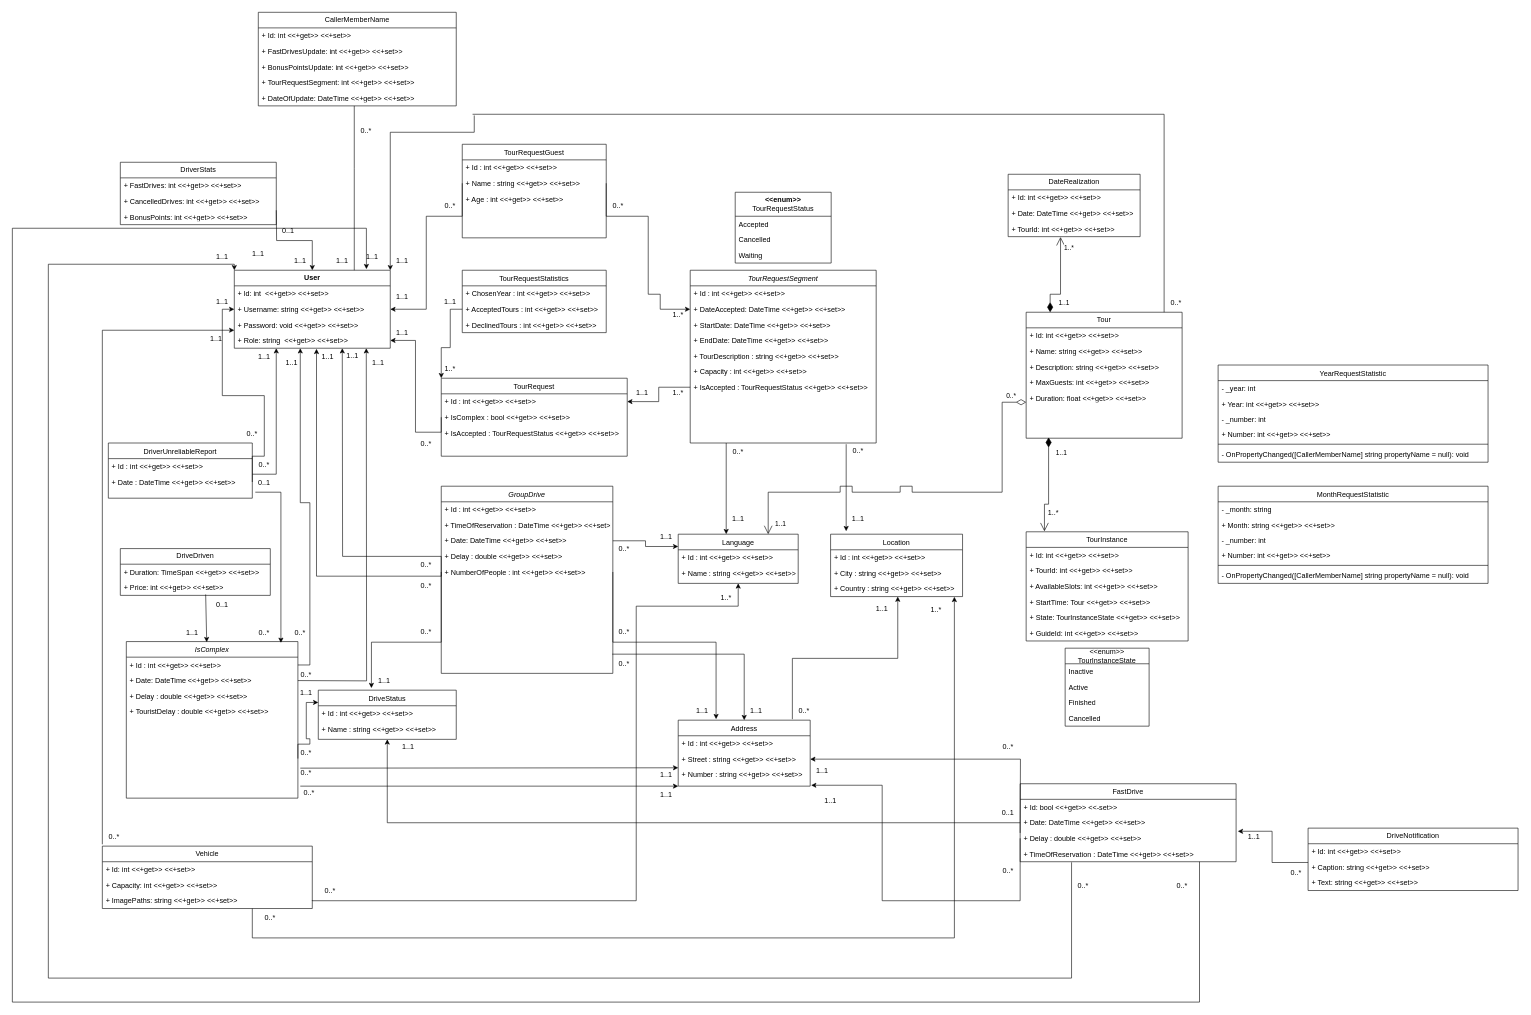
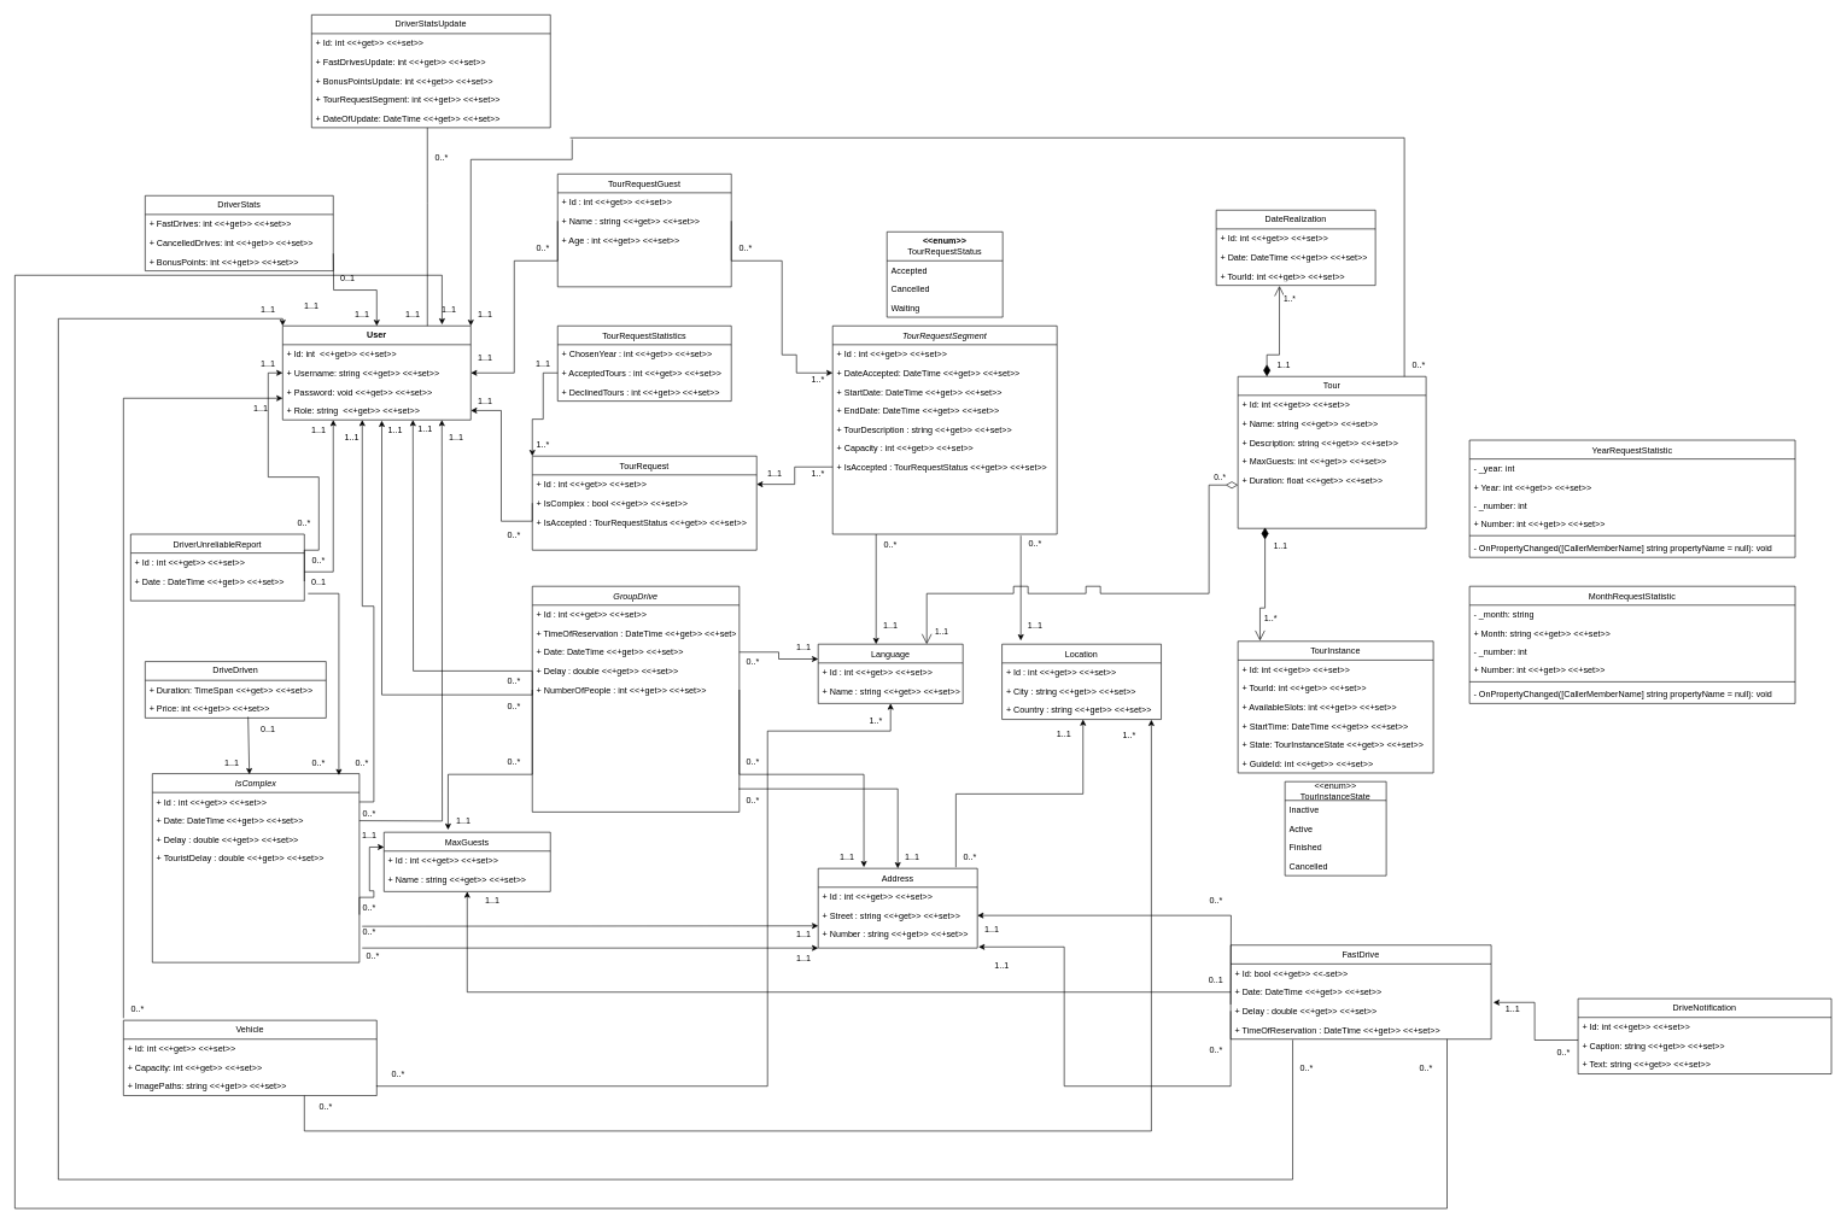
- <mxCell id="187" value="CallerMemberName" style="swimlane;fontStyle=0;childLayout=stackLayout;horizontal=1;startSize=26;fillColor=none;horizontalStack=0;resizeParent=1;resizeParentMax=0;resizeLast=0;collapsible=1;marginBottom=0;whiteSpace=wrap;html=1;" parent="1" vertex="1"><mxGeometry x="430" y="20" width="330" height="156" as="geometry" /></mxCell>
+ <mxCell id="187" value="DriverStatsUpdate" style="swimlane;fontStyle=0;childLayout=stackLayout;horizontal=1;startSize=26;fillColor=none;horizontalStack=0;resizeParent=1;resizeParentMax=0;resizeLast=0;collapsible=1;marginBottom=0;whiteSpace=wrap;html=1;" parent="1" vertex="1"><mxGeometry x="430" y="20" width="330" height="156" as="geometry" /></mxCell>
- <mxCell id="122" value="+ StartTime: Tour &amp;lt;&amp;lt;+get&amp;gt;&amp;gt; &amp;lt;&amp;lt;+set&amp;gt;&amp;gt;" style="text;strokeColor=none;fillColor=none;align=left;verticalAlign=top;spacingLeft=4;spacingRight=4;overflow=hidden;rotatable=0;points=[[0,0.5],[1,0.5]];portConstraint=eastwest;whiteSpace=wrap;html=1;" parent="118" vertex="1"><mxGeometry y="104" width="270" height="26" as="geometry" /></mxCell>
+ <mxCell id="122" value="+ StartTime: DateTime &amp;lt;&amp;lt;+get&amp;gt;&amp;gt; &amp;lt;&amp;lt;+set&amp;gt;&amp;gt;" style="text;strokeColor=none;fillColor=none;align=left;verticalAlign=top;spacingLeft=4;spacingRight=4;overflow=hidden;rotatable=0;points=[[0,0.5],[1,0.5]];portConstraint=eastwest;whiteSpace=wrap;html=1;" parent="118" vertex="1"><mxGeometry y="104" width="270" height="26" as="geometry" /></mxCell>
- <mxCell id="66" value="DriveStatus" style="swimlane;fontStyle=0;align=center;verticalAlign=top;childLayout=stackLayout;horizontal=1;startSize=26;horizontalStack=0;resizeParent=1;resizeLast=0;collapsible=1;marginBottom=0;rounded=0;shadow=0;strokeWidth=1;labelBackgroundColor=none;" parent="1" vertex="1"><mxGeometry x="530" y="1150" width="230" height="82" as="geometry"><mxRectangle x="550" y="140" width="160" height="26" as="alternateBounds" /></mxGeometry></mxCell>
+ <mxCell id="66" value="MaxGuests" style="swimlane;fontStyle=0;align=center;verticalAlign=top;childLayout=stackLayout;horizontal=1;startSize=26;horizontalStack=0;resizeParent=1;resizeLast=0;collapsible=1;marginBottom=0;rounded=0;shadow=0;strokeWidth=1;labelBackgroundColor=none;" parent="1" vertex="1"><mxGeometry x="530" y="1150" width="230" height="82" as="geometry"><mxRectangle x="550" y="140" width="160" height="26" as="alternateBounds" /></mxGeometry></mxCell>
